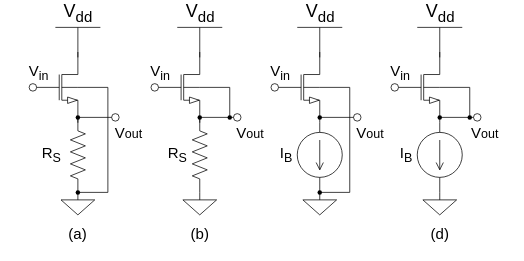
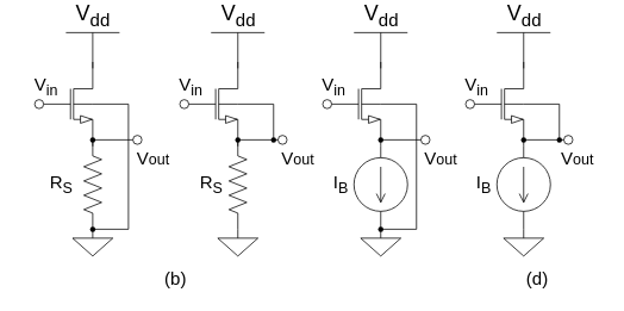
- <mxCell id="64" value="(a)" style="text;html=1;align=center;verticalAlign=middle;whiteSpace=wrap;rounded=0;fontSize=20;" vertex="1" parent="1"><mxGeometry x="73" y="280" width="60" height="30" as="geometry" /></mxCell>
- <mxCell id="65" value="(b)" style="text;html=1;align=center;verticalAlign=middle;whiteSpace=wrap;rounded=0;fontSize=20;" vertex="1" parent="1"><mxGeometry x="235.5" y="280" width="60" height="30" as="geometry" /></mxCell>
+ <mxCell id="65" value="(b)" style="text;html=1;align=center;verticalAlign=middle;whiteSpace=wrap;rounded=0;fontSize=20;" vertex="1" parent="1"><mxGeometry x="165.5" y="280" width="60" height="30" as="geometry" /></mxCell>
- <mxCell id="66" value="(d)" style="text;html=1;align=center;verticalAlign=middle;whiteSpace=wrap;rounded=0;fontSize=20;" vertex="1" parent="1"><mxGeometry x="555.5" y="280" width="60" height="30" as="geometry" /></mxCell>
+ <mxCell id="66" value="(d)" style="text;html=1;align=center;verticalAlign=middle;whiteSpace=wrap;rounded=0;fontSize=20;" vertex="1" parent="1"><mxGeometry x="570.5" y="280" width="60" height="30" as="geometry" /></mxCell>
